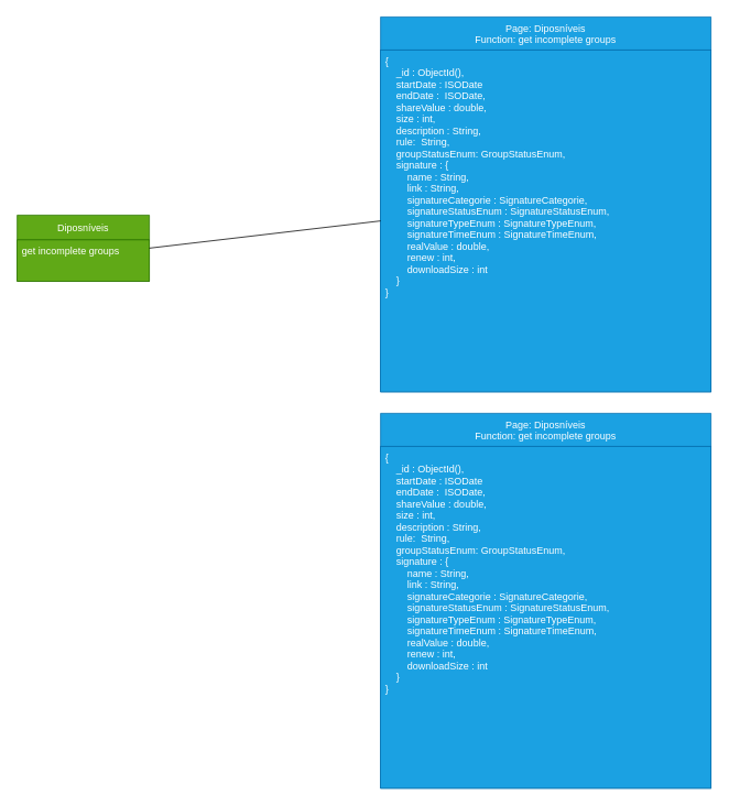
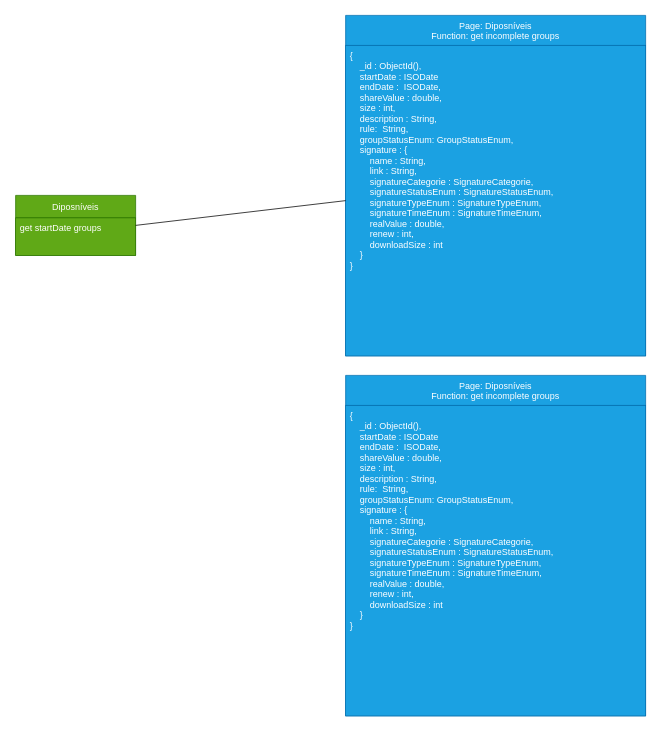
- <mxCell id="7" value="get incomplete groups" style="text;strokeColor=#2D7600;fillColor=#60a917;align=left;verticalAlign=top;spacingLeft=4;spacingRight=4;overflow=hidden;rotatable=0;points=[[0,0.5],[1,0.5]];portConstraint=eastwest;fontSize=12;fontColor=#ffffff;" vertex="1" parent="6"><mxGeometry y="30" width="160" height="50" as="geometry" /></mxCell>
+ <mxCell id="7" value="get startDate groups" style="text;strokeColor=#2D7600;fillColor=#60a917;align=left;verticalAlign=top;spacingLeft=4;spacingRight=4;overflow=hidden;rotatable=0;points=[[0,0.5],[1,0.5]];portConstraint=eastwest;fontSize=12;fontColor=#ffffff;" vertex="1" parent="6"><mxGeometry y="30" width="160" height="50" as="geometry" /></mxCell>
